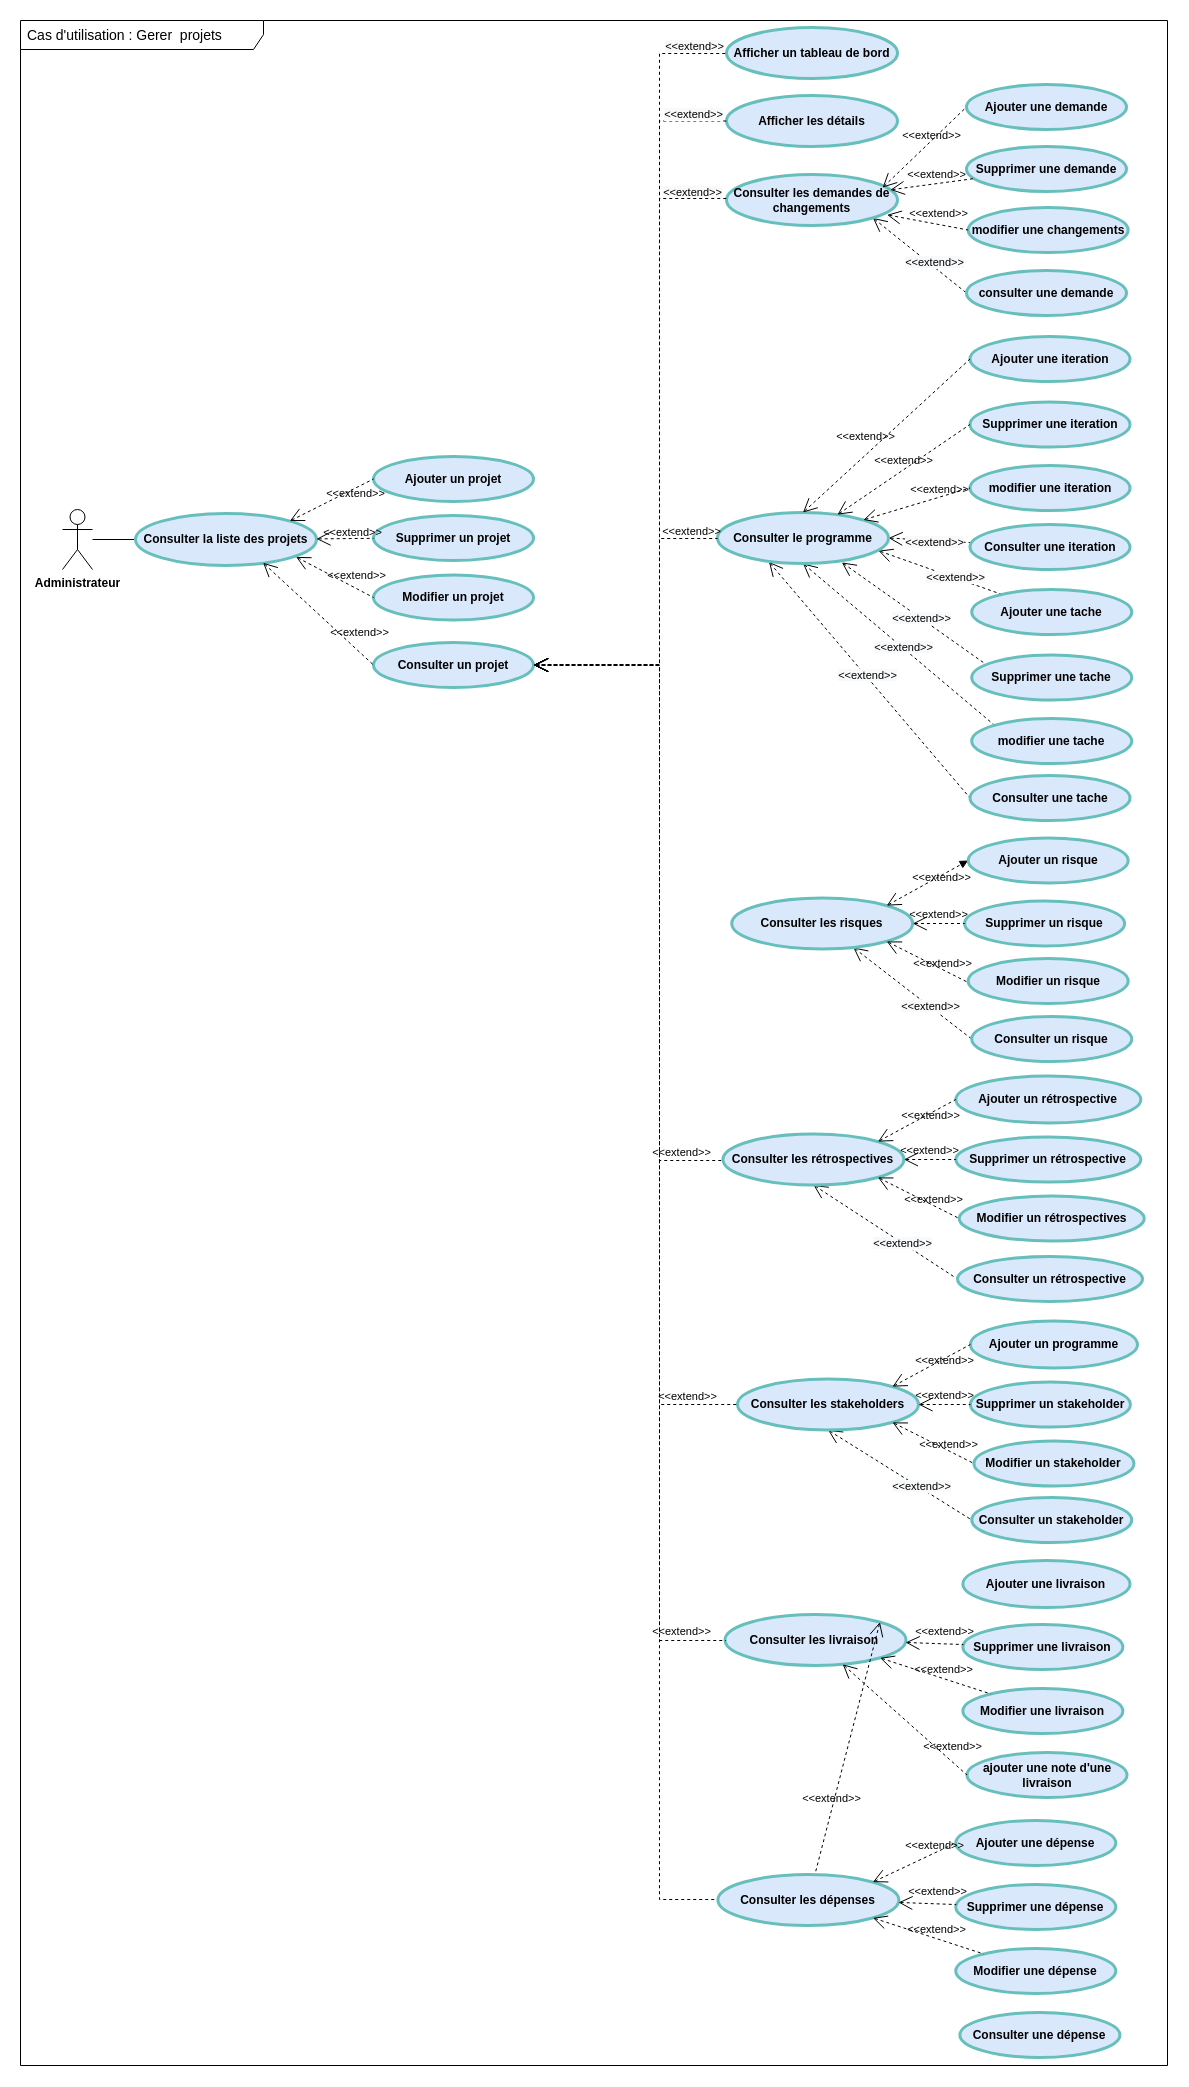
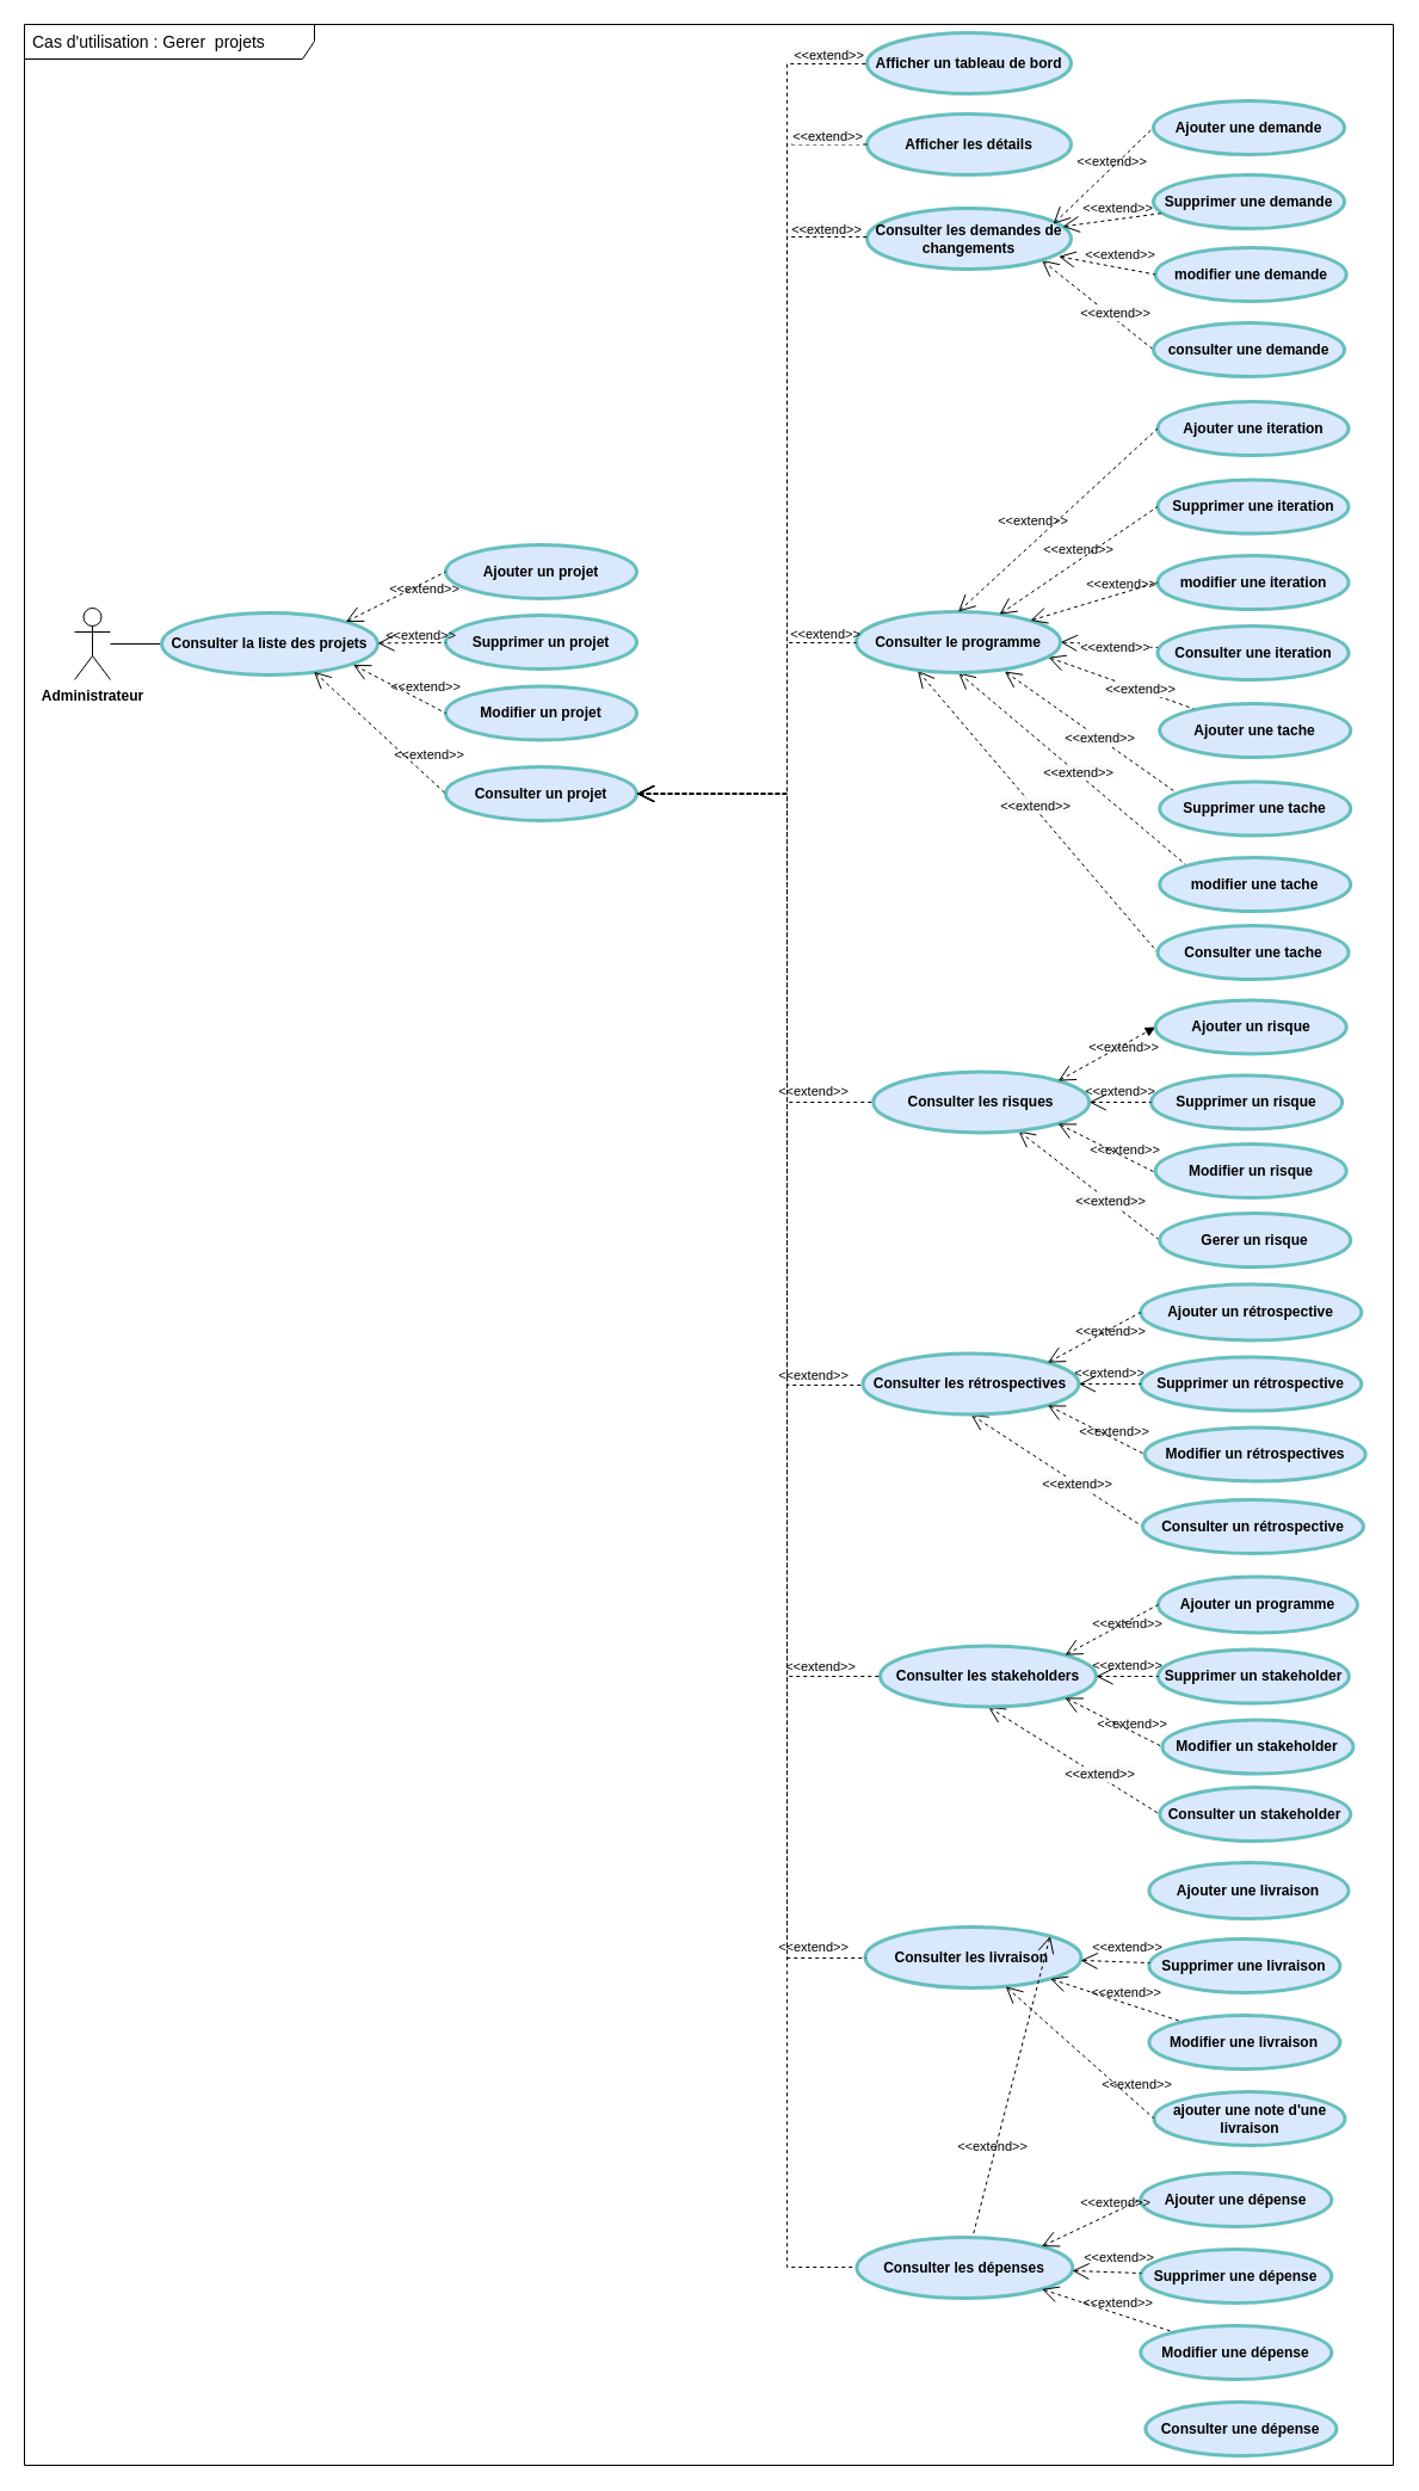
- <mxCell id="35" value="modifier une changements" style="shape=ellipse;html=1;strokeWidth=3;fontStyle=1;whiteSpace=wrap;align=center;perimeter=ellipsePerimeter;fillColor=#dae8fc;strokeColor=#67BFBC;" parent="1" vertex="1"><mxGeometry x="967.67" y="207" width="160" height="45" as="geometry" /></mxCell>
+ <mxCell id="35" value="modifier une demande" style="shape=ellipse;html=1;strokeWidth=3;fontStyle=1;whiteSpace=wrap;align=center;perimeter=ellipsePerimeter;fillColor=#dae8fc;strokeColor=#67BFBC;" parent="1" vertex="1"><mxGeometry x="967.67" y="207" width="160" height="45" as="geometry" /></mxCell>
+ <mxCell id="67" value="&amp;lt;&amp;lt;extend&amp;gt;&amp;gt;" style="edgeStyle=orthogonalEdgeStyle;html=1;startArrow=open;endArrow=none;startSize=12;verticalAlign=bottom;dashed=1;labelBackgroundColor=none;rounded=0;fontSize=11;" parent="1" source="20" target="60" edge="1"><mxGeometry x="0.776" width="160" relative="1" as="geometry"><mxPoint x="538.23" y="785.003" as="sourcePoint" /><mxPoint x="990.23" y="940.51" as="targetPoint" /><Array as="points"><mxPoint x="659" y="665" /><mxPoint x="659" y="923" /></Array><mxPoint as="offset" /></mxGeometry></mxCell>
- <mxCell id="97" value="Consulter un risque" style="shape=ellipse;html=1;strokeWidth=3;fontStyle=1;whiteSpace=wrap;align=center;perimeter=ellipsePerimeter;fillColor=#dae8fc;strokeColor=#67BFBC;" vertex="1" parent="1"><mxGeometry x="971.23" y="1016" width="160" height="45" as="geometry" /></mxCell>
+ <mxCell id="97" value="Gerer un risque" style="shape=ellipse;html=1;strokeWidth=3;fontStyle=1;whiteSpace=wrap;align=center;perimeter=ellipsePerimeter;fillColor=#dae8fc;strokeColor=#67BFBC;" vertex="1" parent="1"><mxGeometry x="971.23" y="1016" width="160" height="45" as="geometry" /></mxCell>
